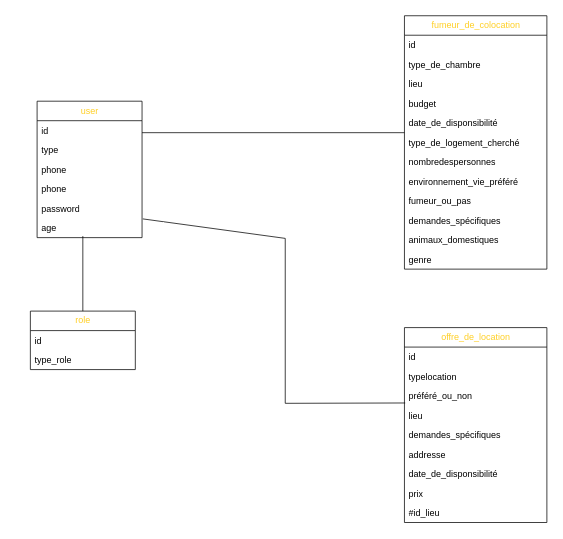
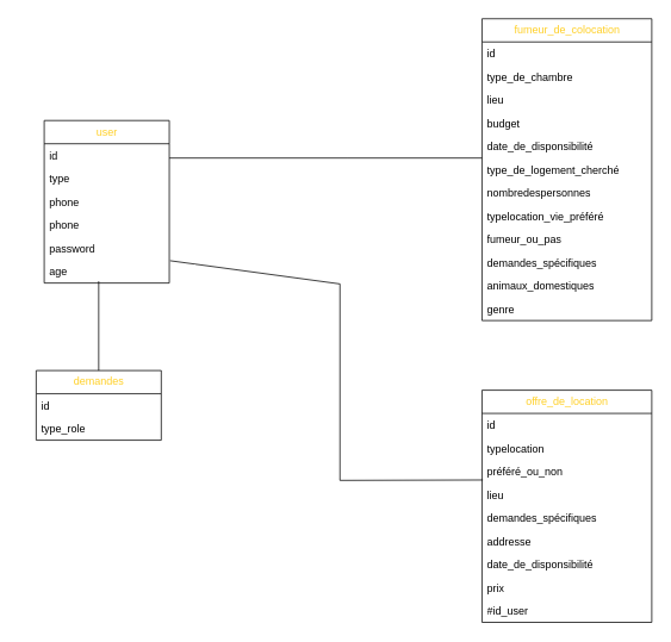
- <mxCell id="32" value="environnement_vie_préféré" style="text;strokeColor=none;fillColor=none;align=left;verticalAlign=top;spacingLeft=4;spacingRight=4;overflow=hidden;rotatable=0;points=[[0,0.5],[1,0.5]];portConstraint=eastwest;whiteSpace=wrap;html=1;" parent="24" vertex="1"><mxGeometry y="208" width="190" height="26" as="geometry" /></mxCell>
+ <mxCell id="32" value="typelocation_vie_préféré" style="text;strokeColor=none;fillColor=none;align=left;verticalAlign=top;spacingLeft=4;spacingRight=4;overflow=hidden;rotatable=0;points=[[0,0.5],[1,0.5]];portConstraint=eastwest;whiteSpace=wrap;html=1;" parent="24" vertex="1"><mxGeometry y="208" width="190" height="26" as="geometry" /></mxCell>
- <mxCell id="13" value="&lt;font color=&quot;#ffcf24&quot;&gt;role&lt;/font&gt;" style="swimlane;fontStyle=0;childLayout=stackLayout;horizontal=1;startSize=26;fillColor=none;horizontalStack=0;resizeParent=1;resizeParentMax=0;resizeLast=0;collapsible=1;marginBottom=0;html=1;" parent="12" vertex="1"><mxGeometry x="20" y="100" width="140" height="78" as="geometry" /></mxCell>
+ <mxCell id="13" value="&lt;font color=&quot;#ffcf24&quot;&gt;demandes&lt;/font&gt;" style="swimlane;fontStyle=0;childLayout=stackLayout;horizontal=1;startSize=26;fillColor=none;horizontalStack=0;resizeParent=1;resizeParentMax=0;resizeLast=0;collapsible=1;marginBottom=0;html=1;" parent="12" vertex="1"><mxGeometry x="20" y="100" width="140" height="78" as="geometry" /></mxCell>
- <mxCell id="46" value="#id_lieu" style="text;strokeColor=none;fillColor=none;align=left;verticalAlign=top;spacingLeft=4;spacingRight=4;overflow=hidden;rotatable=0;points=[[0,0.5],[1,0.5]];portConstraint=eastwest;whiteSpace=wrap;html=1;" parent="37" vertex="1"><mxGeometry y="234" width="190" height="26" as="geometry" /></mxCell>
+ <mxCell id="46" value="#id_user" style="text;strokeColor=none;fillColor=none;align=left;verticalAlign=top;spacingLeft=4;spacingRight=4;overflow=hidden;rotatable=0;points=[[0,0.5],[1,0.5]];portConstraint=eastwest;whiteSpace=wrap;html=1;" parent="37" vertex="1"><mxGeometry y="234" width="190" height="26" as="geometry" /></mxCell>
